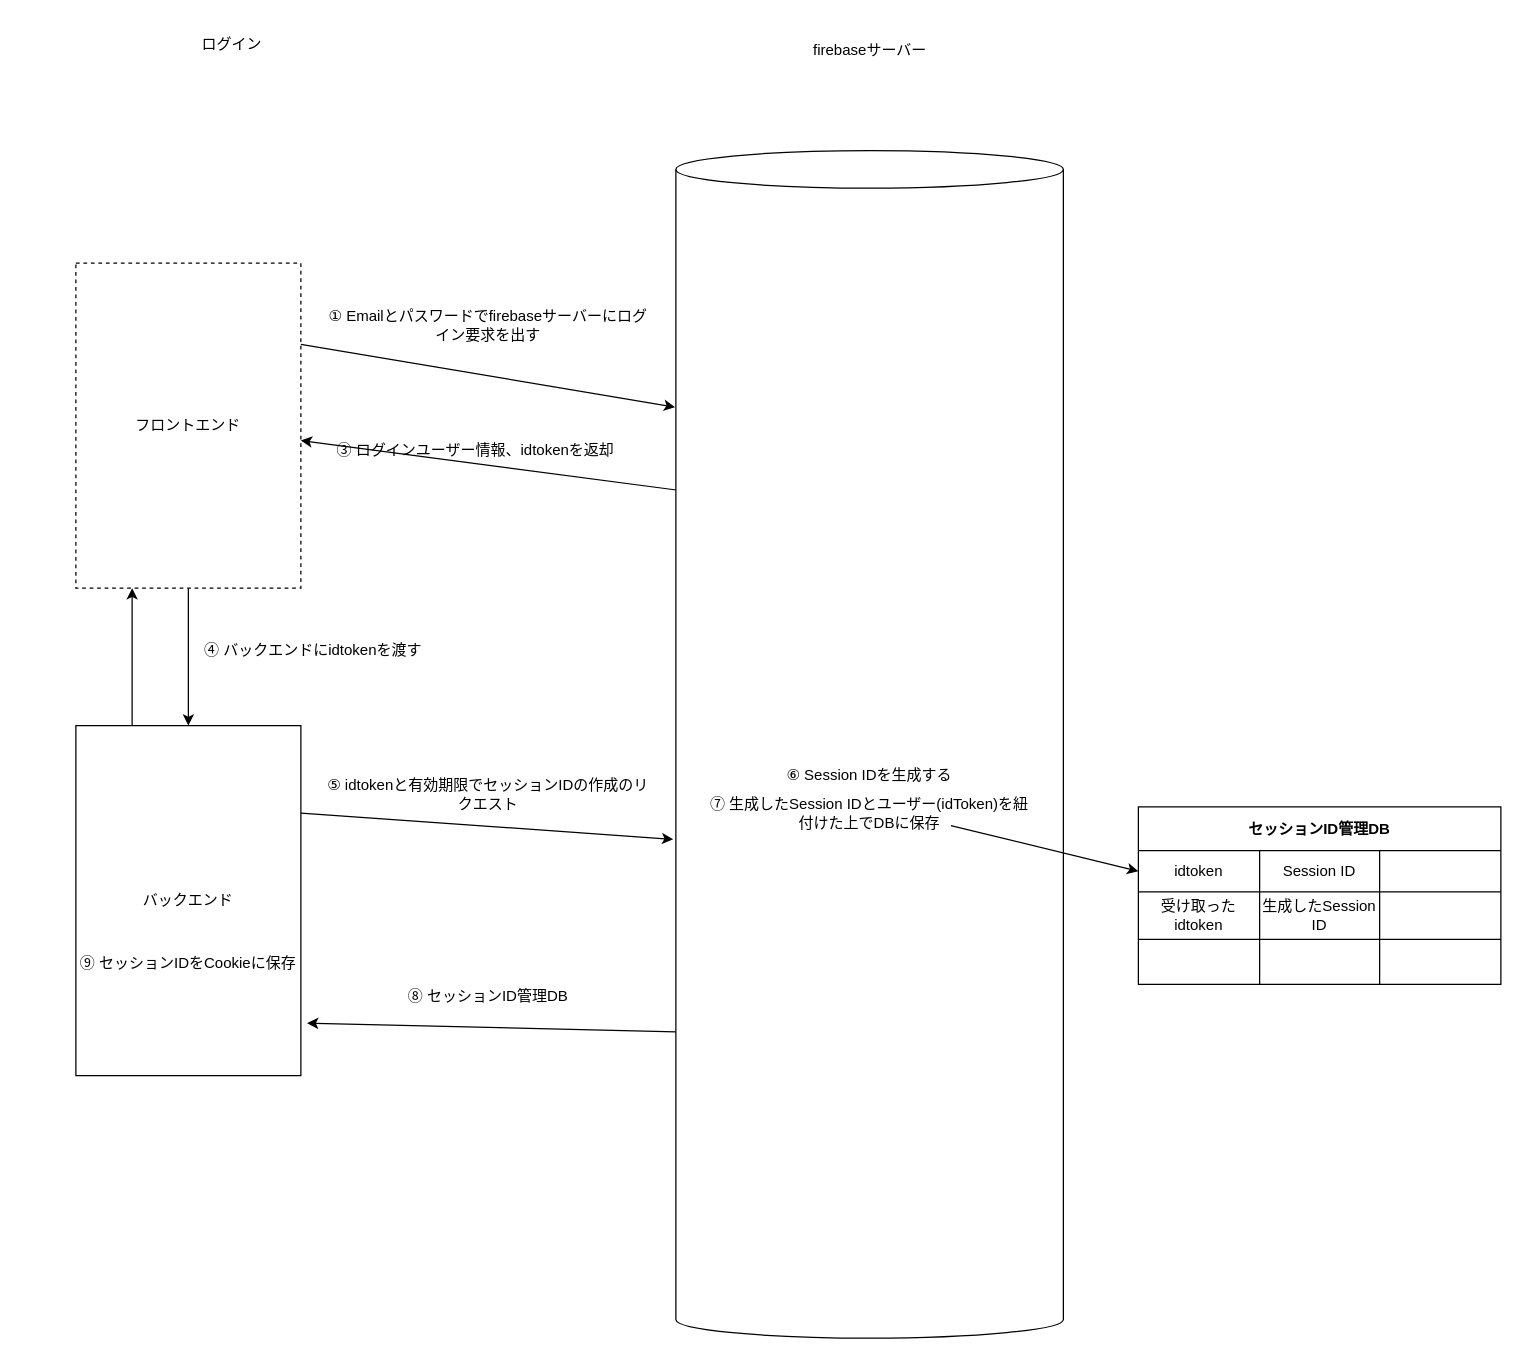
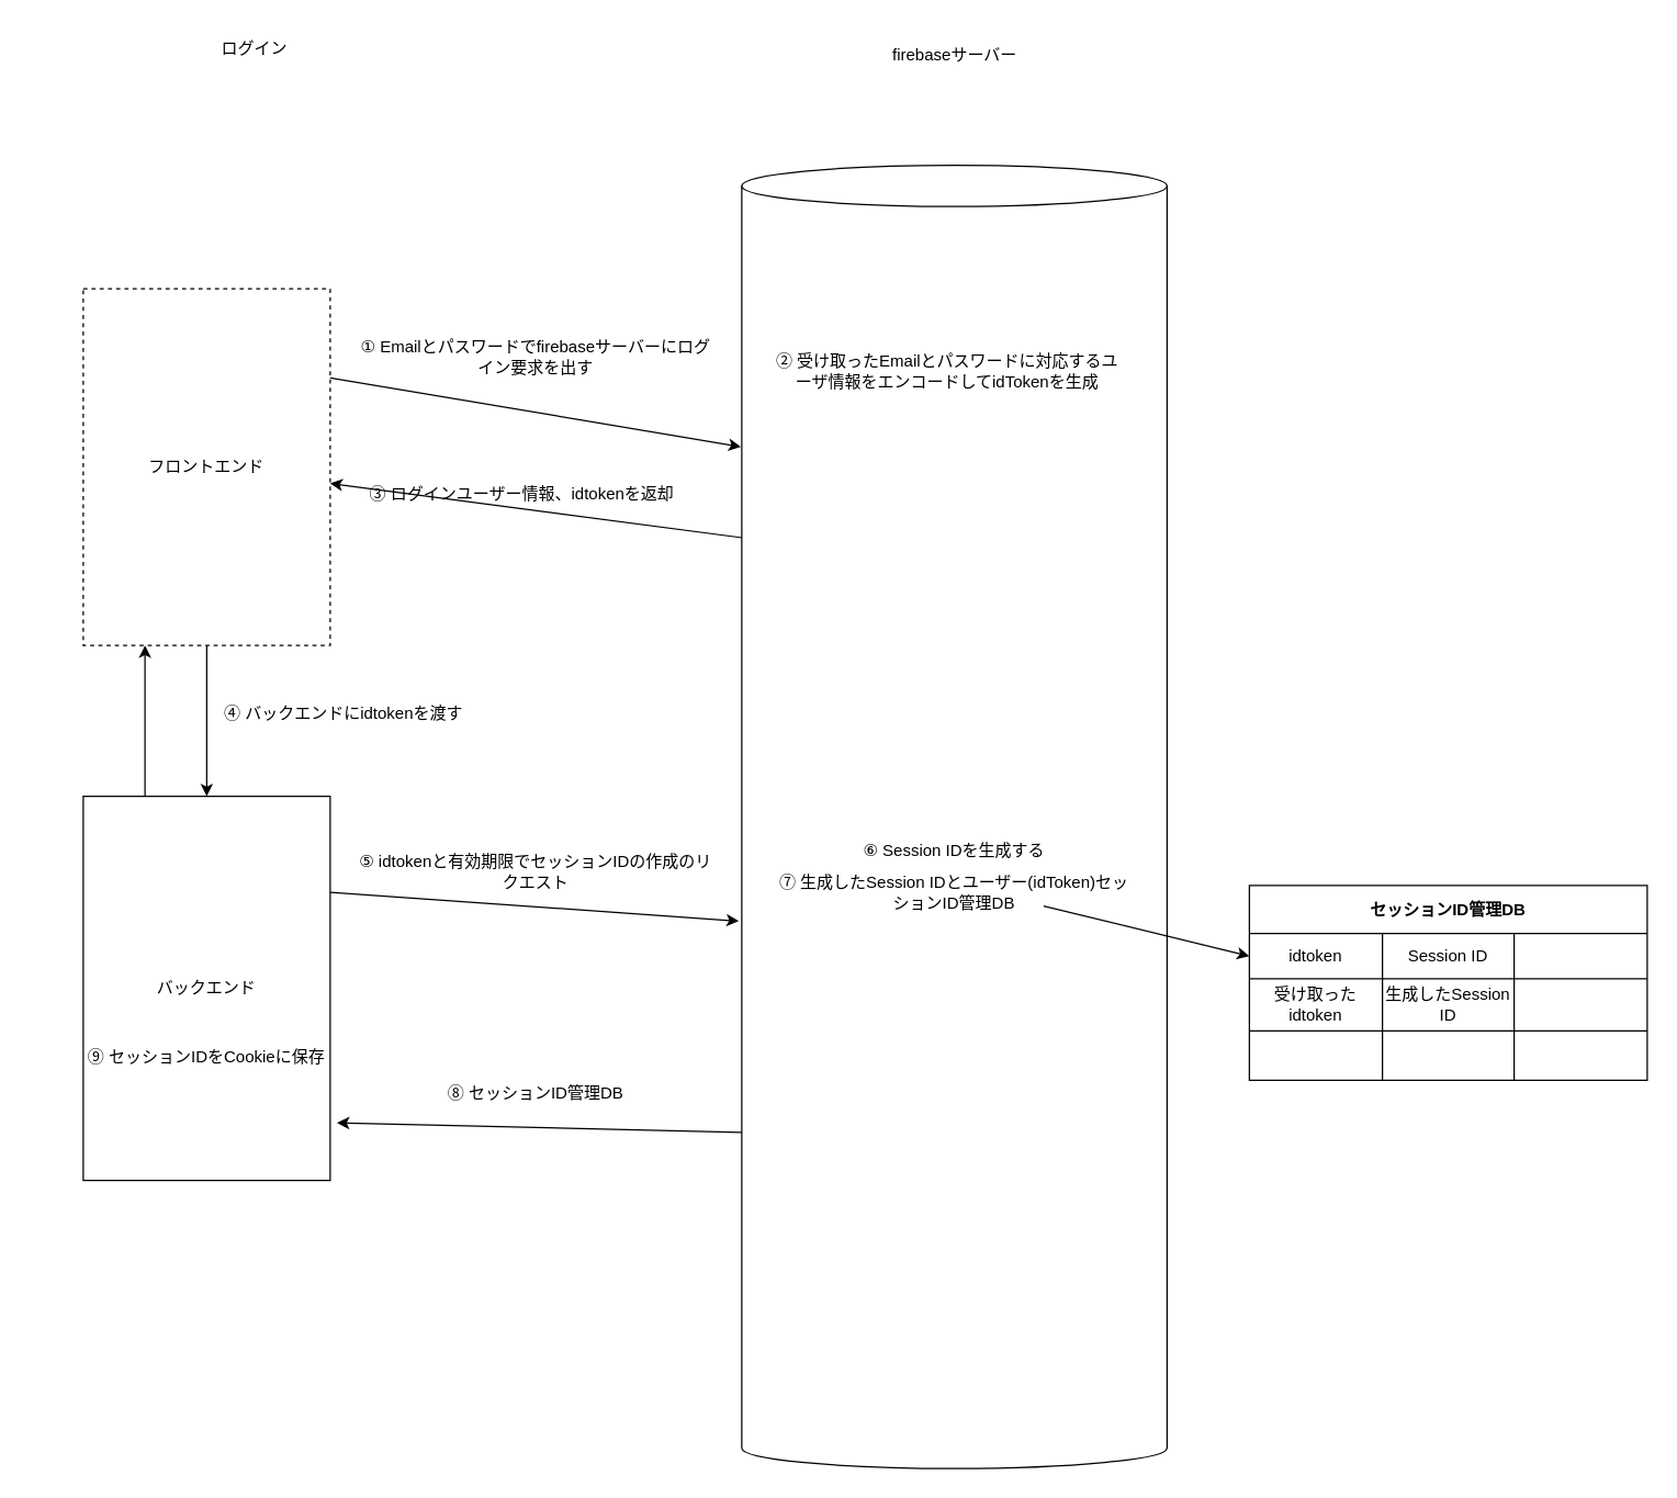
+ <mxCell id="14" value="② 受け取ったEmailとパスワードに対応するユーザ情報をエンコードしてidTokenを生成" style="text;html=1;strokeColor=none;fillColor=none;align=center;verticalAlign=middle;whiteSpace=wrap;rounded=0;" parent="1" vertex="1"><mxGeometry x="560" y="260" width="260" height="20" as="geometry" /></mxCell>
- <mxCell id="20" value="⑦ 生成したSession IDとユーザー(idToken)を紐付けた上でDBに保存" style="text;html=1;strokeColor=none;fillColor=none;align=center;verticalAlign=middle;whiteSpace=wrap;rounded=0;" parent="1" vertex="1"><mxGeometry x="565" y="640" width="260" height="20" as="geometry" /></mxCell>
+ <mxCell id="20" value="⑦ 生成したSession IDとユーザー(idToken)セッションID管理DB" style="text;html=1;strokeColor=none;fillColor=none;align=center;verticalAlign=middle;whiteSpace=wrap;rounded=0;" parent="1" vertex="1"><mxGeometry x="565" y="640" width="260" height="20" as="geometry" /></mxCell>
